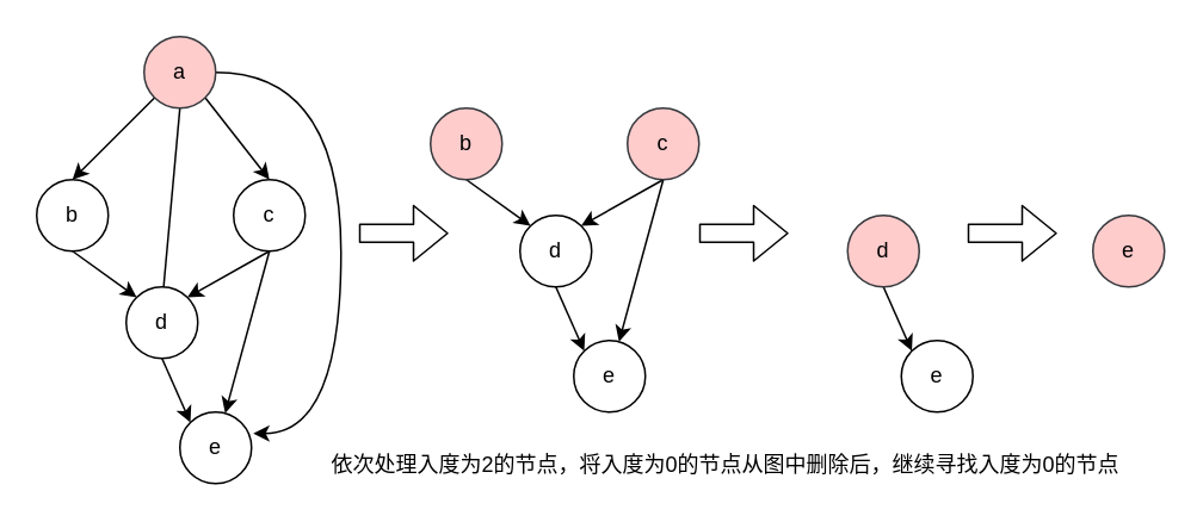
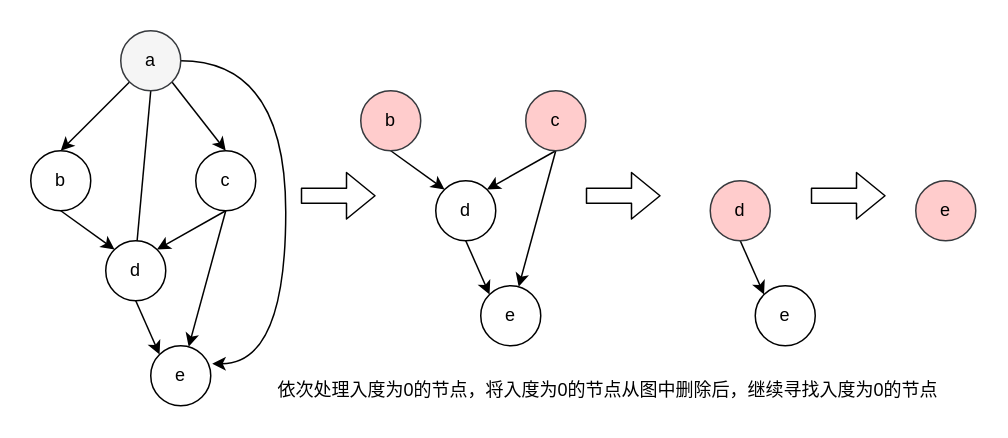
- <mxCell id="6" value="a" style="ellipse;whiteSpace=wrap;html=1;aspect=fixed;fillColor=#ffcccc;strokeColor=#36393d;" parent="1" vertex="1"><mxGeometry x="80" y="20" width="40" height="40" as="geometry" /></mxCell>
+ <mxCell id="6" value="a" style="ellipse;whiteSpace=wrap;html=1;aspect=fixed;fillColor=#f5f5f5;strokeColor=#36393d;" parent="1" vertex="1"><mxGeometry x="80" y="20" width="40" height="40" as="geometry" /></mxCell>
- <mxCell id="30" value="依次处理入度为2的节点，将入度为0的节点从图中删除后，继续寻找入度为0的节点" style="text;html=1;strokeColor=none;fillColor=none;align=center;verticalAlign=middle;whiteSpace=wrap;rounded=0;" vertex="1" parent="1"><mxGeometry x="180" y="250" width="450" height="20" as="geometry" /></mxCell>
+ <mxCell id="30" value="依次处理入度为0的节点，将入度为0的节点从图中删除后，继续寻找入度为0的节点" style="text;html=1;strokeColor=none;fillColor=none;align=center;verticalAlign=middle;whiteSpace=wrap;rounded=0;" vertex="1" parent="1"><mxGeometry x="180" y="250" width="450" height="20" as="geometry" /></mxCell>
